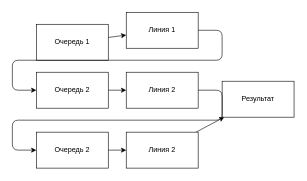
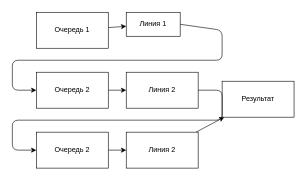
- <mxCell id="4" value="Линия 1" style="rounded=0;whiteSpace=wrap;html=1;" vertex="1" parent="1"><mxGeometry x="210" y="20" width="120" height="60" as="geometry" /></mxCell>
+ <mxCell id="4" value="Линия 1" style="rounded=0;whiteSpace=wrap;html=1;" vertex="1" parent="1"><mxGeometry x="210" y="20" width="90" height="40" as="geometry" /></mxCell>
- <mxCell id="3" value="Очередь 1" style="rounded=0;whiteSpace=wrap;html=1;" vertex="1" parent="1"><mxGeometry x="60" y="40" width="120" height="60" as="geometry" /></mxCell>
+ <mxCell id="3" value="Очередь 1" style="rounded=0;whiteSpace=wrap;html=1;" vertex="1" parent="1"><mxGeometry x="60" y="20" width="120" height="60" as="geometry" /></mxCell>
